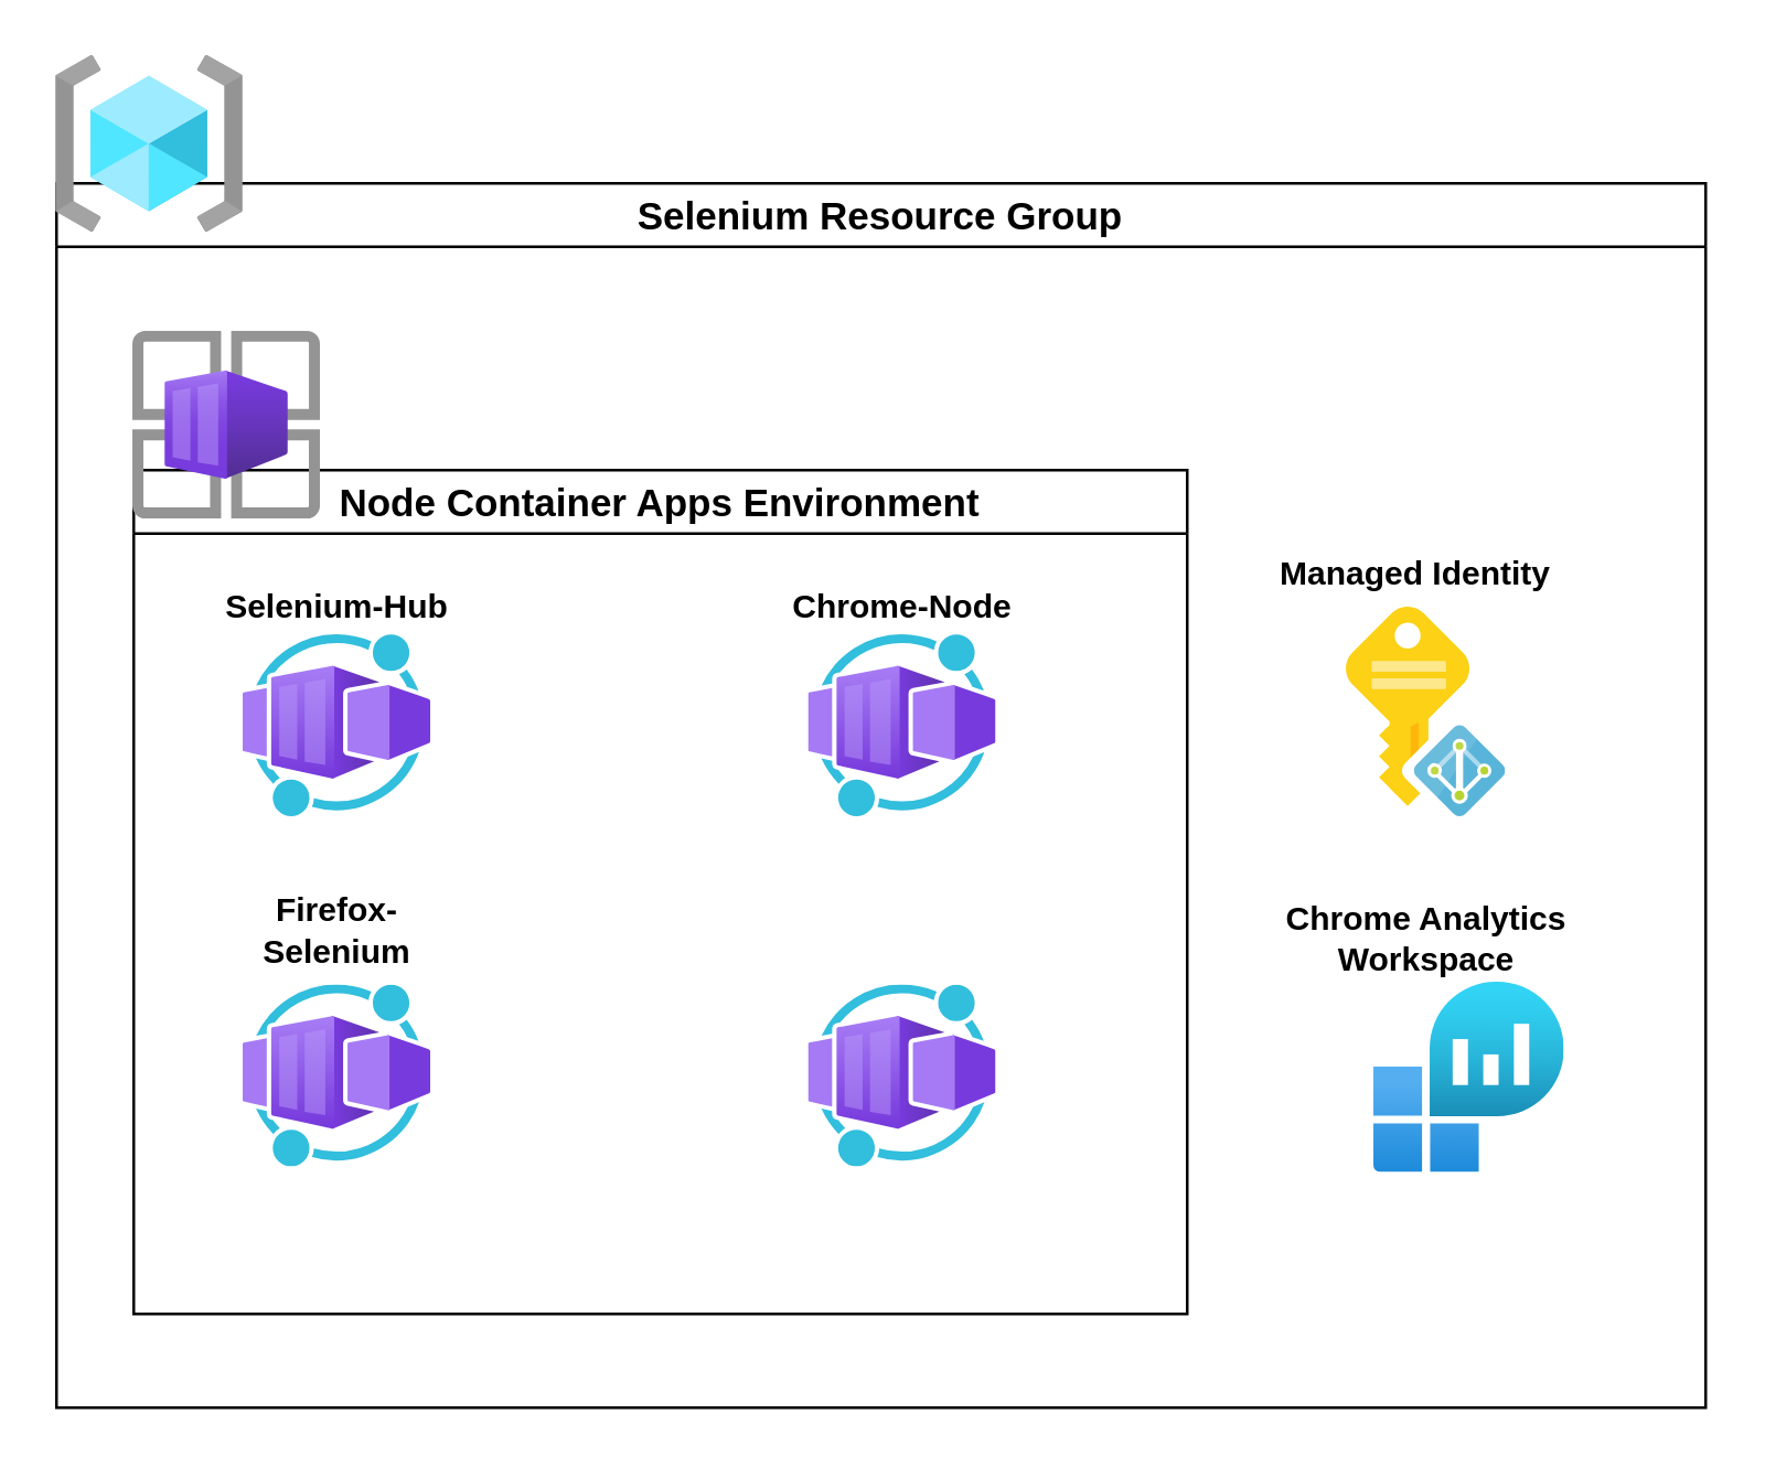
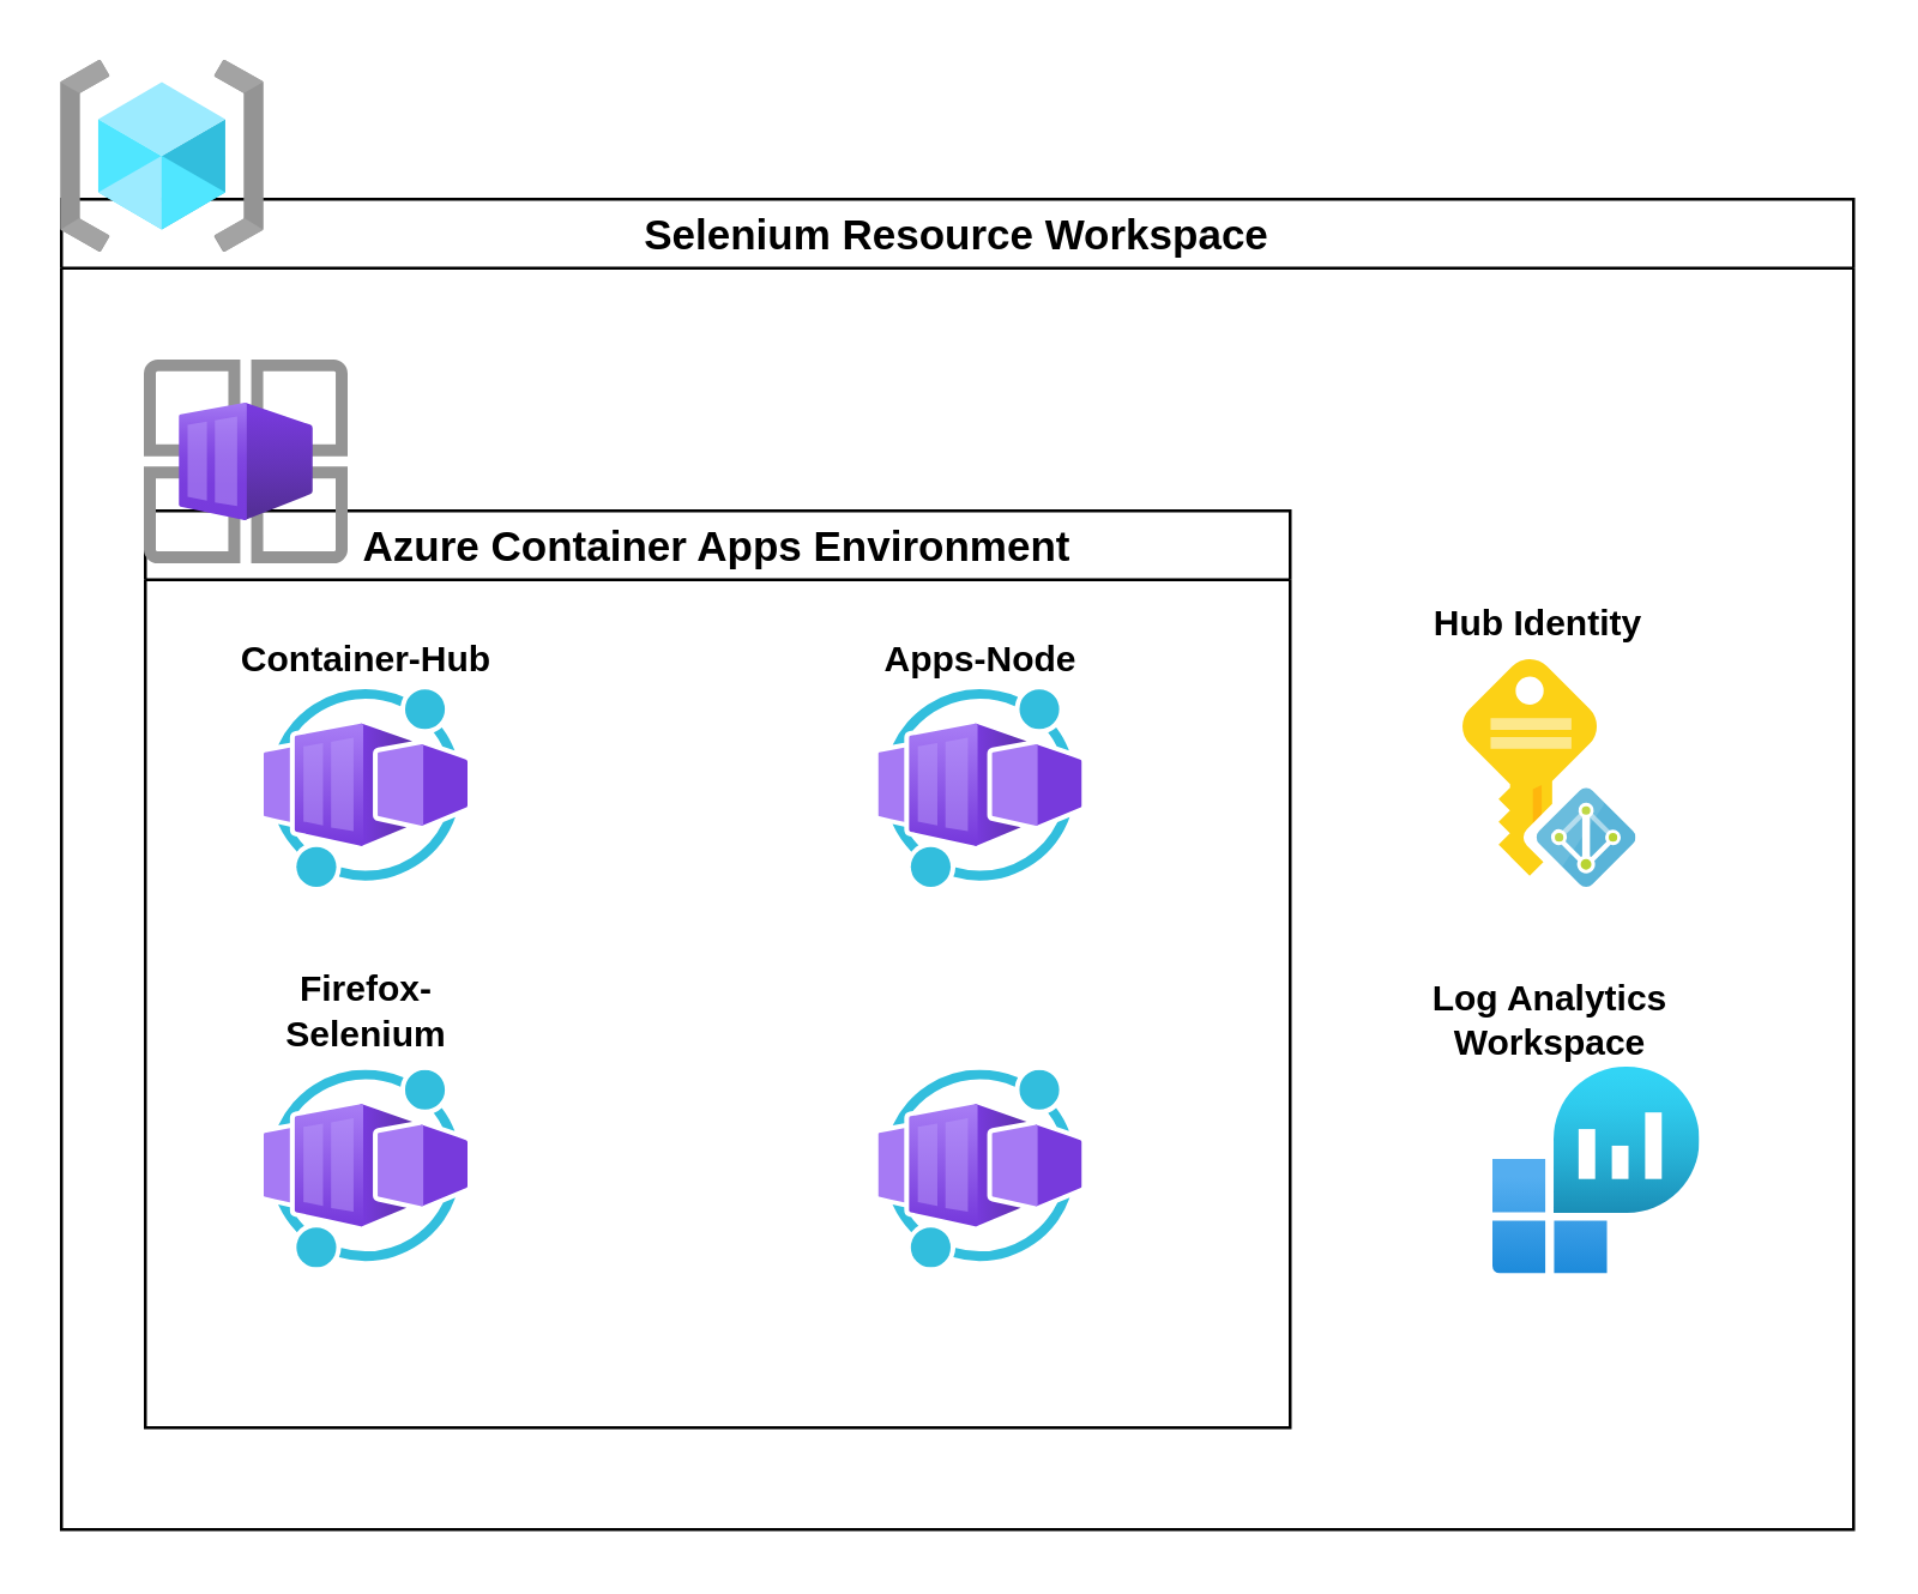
- <mxCell id="2" value="&lt;font style=&quot;font-size: 14px;&quot;&gt;Selenium Resource Group&lt;/font&gt;" style="swimlane;whiteSpace=wrap;html=1;" vertex="1" parent="1"><mxGeometry x="20" y="66" width="598" height="444" as="geometry" /></mxCell>
+ <mxCell id="2" value="&lt;font style=&quot;font-size: 14px;&quot;&gt;Selenium Resource Workspace&lt;/font&gt;" style="swimlane;whiteSpace=wrap;html=1;" vertex="1" parent="1"><mxGeometry x="20" y="66" width="598" height="444" as="geometry" /></mxCell>
- <mxCell id="3" value="&lt;font style=&quot;font-size: 14px;&quot;&gt;Node Container Apps Environment&lt;/font&gt;" style="swimlane;whiteSpace=wrap;html=1;" vertex="1" parent="2"><mxGeometry x="28" y="104" width="382" height="306" as="geometry" /></mxCell>
+ <mxCell id="3" value="&lt;font style=&quot;font-size: 14px;&quot;&gt;Azure Container Apps Environment&lt;/font&gt;" style="swimlane;whiteSpace=wrap;html=1;" vertex="1" parent="2"><mxGeometry x="28" y="104" width="382" height="306" as="geometry" /></mxCell>
- <mxCell id="14" value="&lt;b&gt;Managed Identity&lt;/b&gt;" style="text;strokeColor=none;align=center;fillColor=none;html=1;verticalAlign=middle;whiteSpace=wrap;rounded=0;" vertex="1" parent="2"><mxGeometry x="438.88" y="122" width="108.12" height="40" as="geometry" /></mxCell>
+ <mxCell id="14" value="&lt;b&gt;Hub Identity&lt;/b&gt;" style="text;strokeColor=none;align=center;fillColor=none;html=1;verticalAlign=middle;whiteSpace=wrap;rounded=0;" vertex="1" parent="2"><mxGeometry x="438.88" y="122" width="108.12" height="40" as="geometry" /></mxCell>
- <mxCell id="8" value="&lt;b&gt;Selenium-Hub&lt;/b&gt;" style="text;strokeColor=none;align=center;fillColor=none;html=1;verticalAlign=middle;whiteSpace=wrap;rounded=0;" vertex="1" parent="3"><mxGeometry x="29" y="30" width="90" height="40" as="geometry" /></mxCell>
+ <mxCell id="8" value="&lt;b&gt;Container-Hub&lt;/b&gt;" style="text;strokeColor=none;align=center;fillColor=none;html=1;verticalAlign=middle;whiteSpace=wrap;rounded=0;" vertex="1" parent="3"><mxGeometry x="29" y="30" width="90" height="40" as="geometry" /></mxCell>
- <mxCell id="10" value="&lt;b&gt;Chrome-Node&lt;/b&gt;" style="text;strokeColor=none;align=center;fillColor=none;html=1;verticalAlign=middle;whiteSpace=wrap;rounded=0;" vertex="1" parent="3"><mxGeometry x="234" y="30" width="90" height="40" as="geometry" /></mxCell>
+ <mxCell id="10" value="&lt;b&gt;Apps-Node&lt;/b&gt;" style="text;strokeColor=none;align=center;fillColor=none;html=1;verticalAlign=middle;whiteSpace=wrap;rounded=0;" vertex="1" parent="3"><mxGeometry x="234" y="30" width="90" height="40" as="geometry" /></mxCell>
- <mxCell id="15" value="&lt;b&gt;Chrome Analytics Workspace&lt;/b&gt;" style="text;strokeColor=none;align=center;fillColor=none;html=1;verticalAlign=middle;whiteSpace=wrap;rounded=0;" vertex="1" parent="2"><mxGeometry x="442.82" y="254" width="108.12" height="40" as="geometry" /></mxCell>
+ <mxCell id="15" value="&lt;b&gt;Log Analytics Workspace&lt;/b&gt;" style="text;strokeColor=none;align=center;fillColor=none;html=1;verticalAlign=middle;whiteSpace=wrap;rounded=0;" vertex="1" parent="2"><mxGeometry x="442.82" y="254" width="108.12" height="40" as="geometry" /></mxCell>
